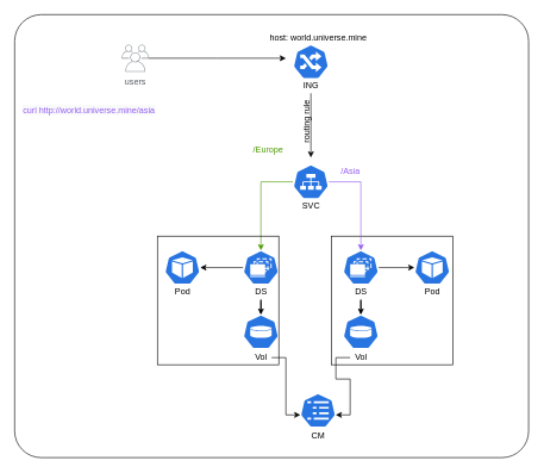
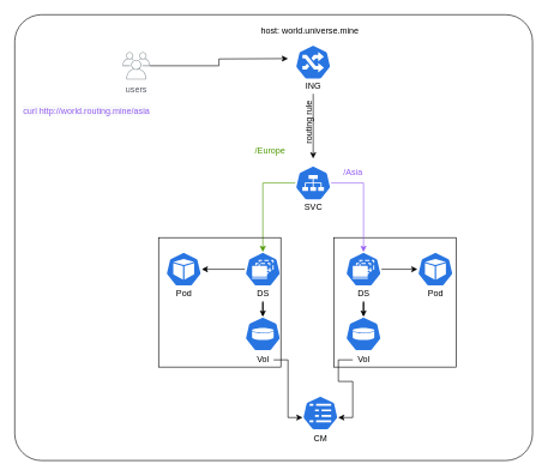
- <mxCell id="42" value="host: world.universe.mine" style="text;html=1;align=center;verticalAlign=middle;resizable=0;points=[];autosize=1;" vertex="1" parent="1"><mxGeometry x="370" y="42" width="150" height="20" as="geometry" /></mxCell>
+ <mxCell id="42" value="host: world.universe.mine" style="text;html=1;align=center;verticalAlign=middle;resizable=0;points=[];autosize=1;" vertex="1" parent="1"><mxGeometry x="355" y="32" width="150" height="20" as="geometry" /></mxCell>
- <mxCell id="46" value="users" style="outlineConnect=0;gradientColor=none;fontColor=#545B64;strokeColor=none;fillColor=#879196;dashed=0;verticalLabelPosition=bottom;verticalAlign=top;align=center;html=1;fontSize=12;fontStyle=0;aspect=fixed;shape=mxgraph.aws4.illustration_users;pointerEvents=1" vertex="1" parent="1"><mxGeometry x="170" y="62" width="38" height="38" as="geometry" /></mxCell>
+ <mxCell id="46" value="users" style="outlineConnect=0;gradientColor=none;fontColor=#545B64;strokeColor=none;fillColor=#879196;dashed=0;verticalLabelPosition=bottom;verticalAlign=top;align=center;html=1;fontSize=12;fontStyle=0;aspect=fixed;shape=mxgraph.aws4.illustration_users;pointerEvents=1" vertex="1" parent="1"><mxGeometry x="170" y="72" width="38" height="38" as="geometry" /></mxCell>
- <mxCell id="47" value="&lt;span style=&quot;font-family: &amp;#34;helvetica&amp;#34; ; font-size: 12px ; font-style: normal ; font-weight: 400 ; letter-spacing: normal ; text-align: center ; text-indent: 0px ; text-transform: none ; word-spacing: 0px ; background-color: rgb(248 , 249 , 250) ; display: inline ; float: none&quot;&gt;&lt;font color=&quot;#945df2&quot;&gt;curl http://world.universe.mine/asia&lt;/font&gt;&lt;/span&gt;" style="text;whiteSpace=wrap;html=1;" vertex="1" parent="1"><mxGeometry x="30" y="140" width="230" height="30" as="geometry" /></mxCell>
+ <mxCell id="47" value="&lt;span style=&quot;font-family: &amp;#34;helvetica&amp;#34; ; font-size: 12px ; font-style: normal ; font-weight: 400 ; letter-spacing: normal ; text-align: center ; text-indent: 0px ; text-transform: none ; word-spacing: 0px ; background-color: rgb(248 , 249 , 250) ; display: inline ; float: none&quot;&gt;&lt;font color=&quot;#945df2&quot;&gt;curl http://world.routing.mine/asia&lt;/font&gt;&lt;/span&gt;" style="text;whiteSpace=wrap;html=1;" vertex="1" parent="1"><mxGeometry x="30" y="140" width="230" height="30" as="geometry" /></mxCell>
